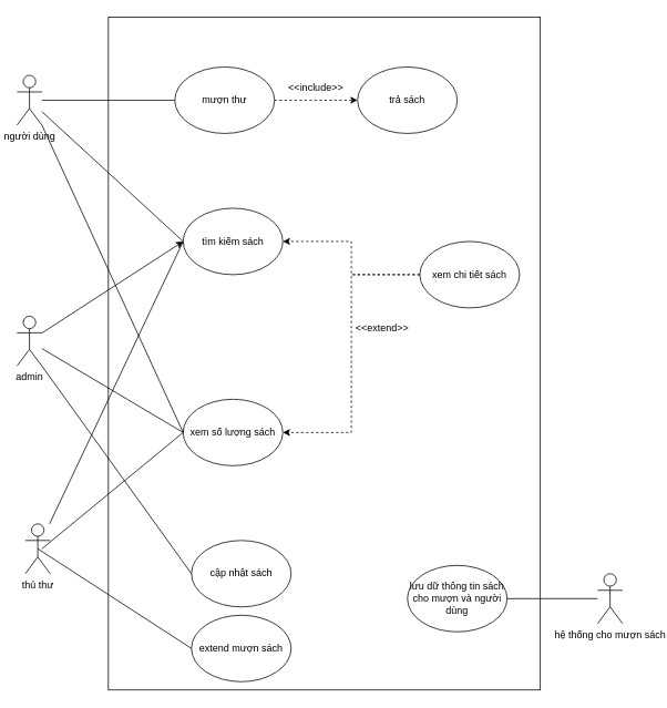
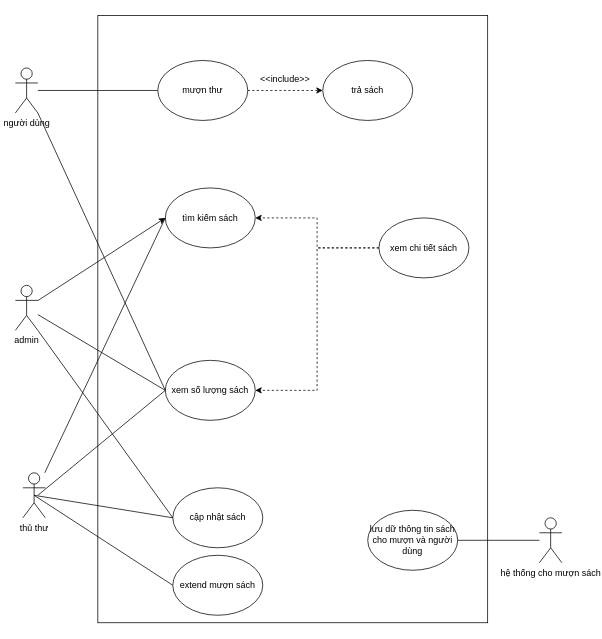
- <mxCell id="19" value="" style="endArrow=none;html=1;rounded=0;exitX=0;exitY=0.5;exitDx=0;exitDy=0;" parent="1" source="10" target="3" edge="1"><mxGeometry width="50" height="50" relative="1" as="geometry"><mxPoint x="334" y="285" as="sourcePoint" /><mxPoint x="420" y="340" as="targetPoint" /></mxGeometry></mxCell>
- <mxCell id="27" value="&amp;lt;&amp;lt;extend&amp;gt;&amp;gt;" style="text;html=1;whiteSpace=wrap;strokeColor=none;fillColor=none;align=center;verticalAlign=middle;rounded=0;" parent="1" vertex="1"><mxGeometry x="430" y="380" width="60" height="30" as="geometry" /></mxCell>
+ <mxCell id="22" value="" style="endArrow=none;html=1;rounded=0;entryX=0;entryY=0.5;entryDx=0;entryDy=0;exitX=0.5;exitY=0.5;exitDx=0;exitDy=0;exitPerimeter=0;" parent="1" source="4" target="11" edge="1"><mxGeometry width="50" height="50" relative="1" as="geometry"><mxPoint x="45" y="720" as="sourcePoint" /><mxPoint x="680" y="560" as="targetPoint" /></mxGeometry></mxCell>
